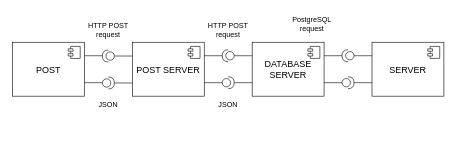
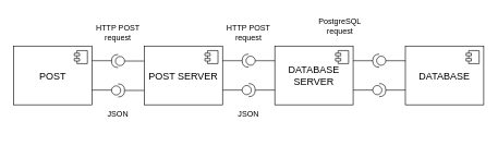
- <mxCell id="8" value="&lt;font style=&quot;font-size: 15px;&quot;&gt;SERVER&lt;/font&gt;" style="html=1;dropTarget=0;whiteSpace=wrap;" vertex="1" parent="1"><mxGeometry x="620" y="70" width="120" height="90" as="geometry" /></mxCell>
+ <mxCell id="8" value="&lt;font style=&quot;font-size: 15px;&quot;&gt;DATABASE&lt;/font&gt;" style="html=1;dropTarget=0;whiteSpace=wrap;" vertex="1" parent="1"><mxGeometry x="620" y="70" width="120" height="90" as="geometry" /></mxCell>
